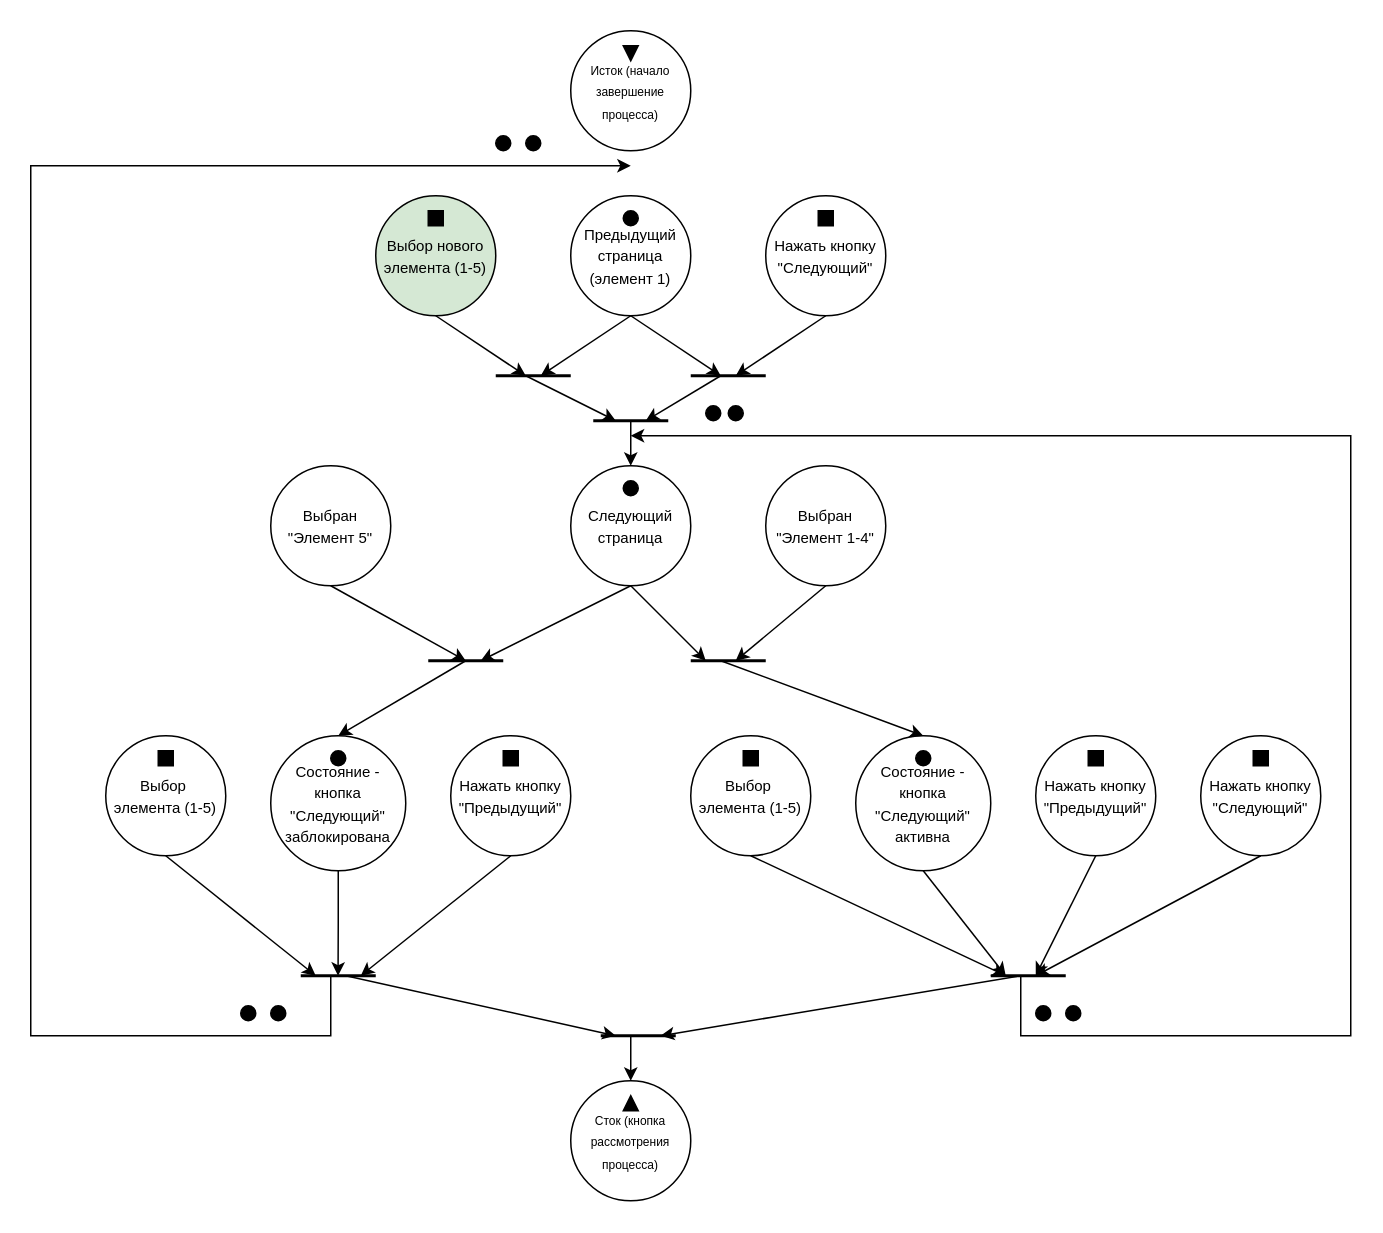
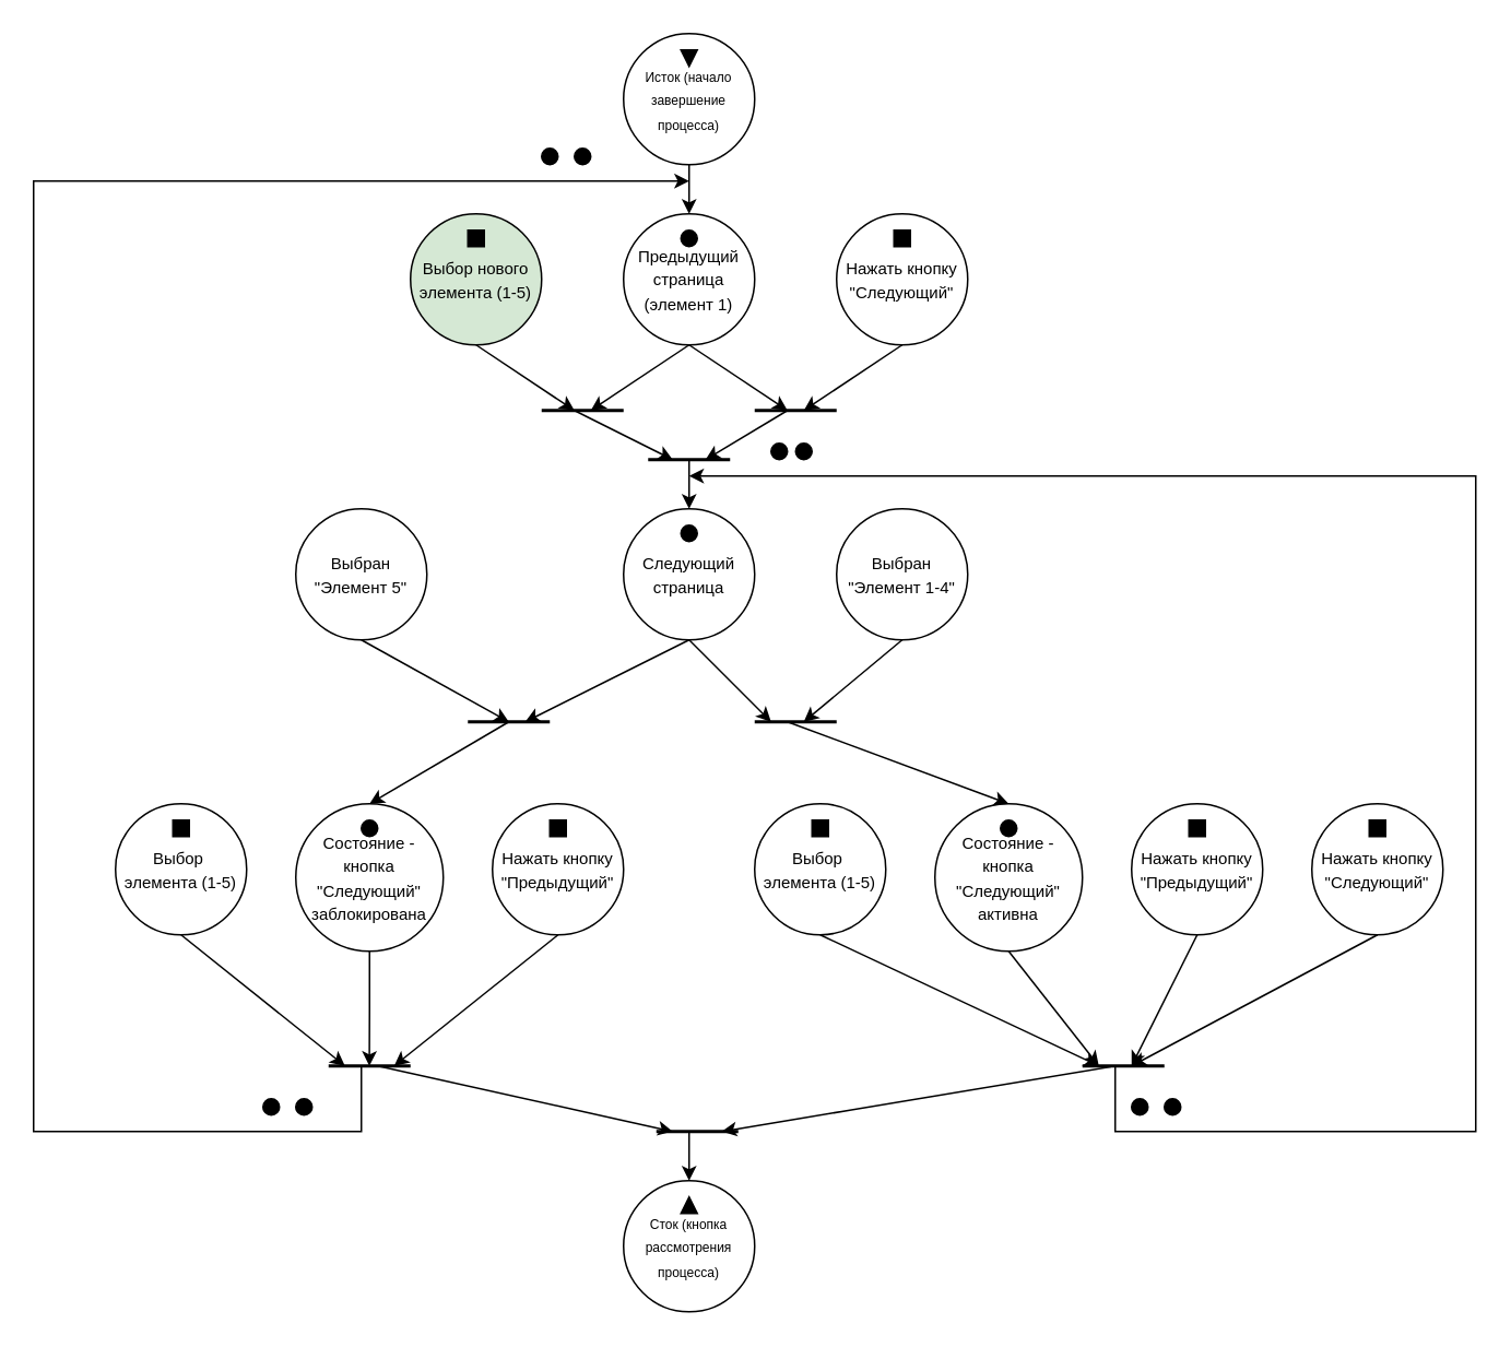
+ <mxCell id="2" style="edgeStyle=orthogonalEdgeStyle;rounded=0;orthogonalLoop=1;jettySize=auto;html=1;exitX=0.5;exitY=1;exitDx=0;exitDy=0;" edge="1" parent="1" source="3" target="6"><mxGeometry relative="1" as="geometry" /></mxCell>
